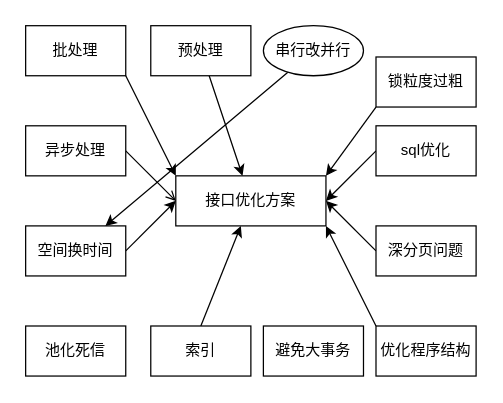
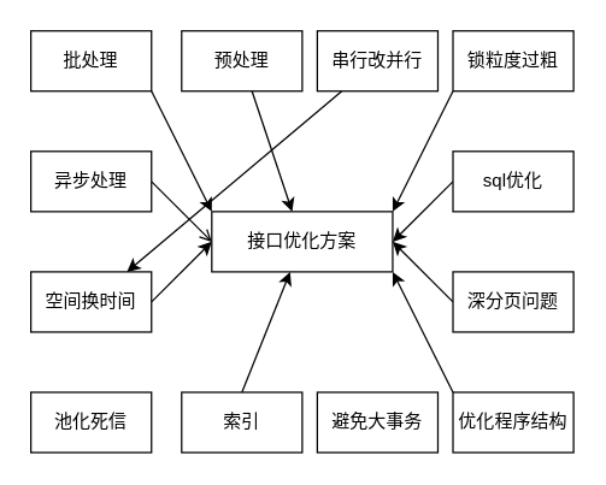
- <mxCell id="21" value="串行改并行" style="ellipse;whiteSpace=wrap;html=1;" vertex="1" parent="1"><mxGeometry x="210" y="20" width="80" height="40" as="geometry" /></mxCell>
+ <mxCell id="21" value="串行改并行" style="rounded=0;whiteSpace=wrap;html=1;" vertex="1" parent="1"><mxGeometry x="210" y="20" width="80" height="40" as="geometry" /></mxCell>
- <mxCell id="9" value="锁粒度过粗" style="rounded=0;whiteSpace=wrap;html=1;" vertex="1" parent="1"><mxGeometry x="300" y="45" width="80" height="40" as="geometry" /></mxCell>
+ <mxCell id="9" value="锁粒度过粗" style="rounded=0;whiteSpace=wrap;html=1;" vertex="1" parent="1"><mxGeometry x="300" y="20" width="80" height="40" as="geometry" /></mxCell>
